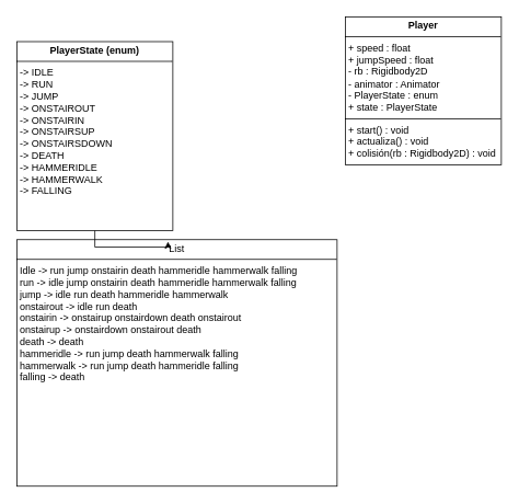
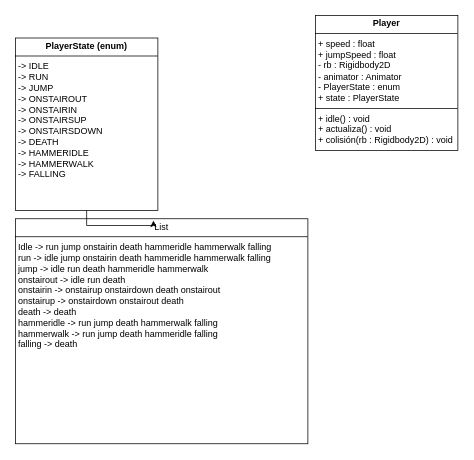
- <mxCell id="3" value="&lt;p style=&quot;margin:0px;margin-top:4px;text-align:center;&quot;&gt;&lt;b&gt;Player&lt;/b&gt;&lt;/p&gt;&lt;hr size=&quot;1&quot; style=&quot;border-style:solid;&quot;&gt;&lt;p style=&quot;margin:0px;margin-left:4px;&quot;&gt;+ speed : float&lt;/p&gt;&lt;p style=&quot;margin:0px;margin-left:4px;&quot;&gt;+ jumpSpeed : float&lt;br&gt;- rb : Rigidbody2D&lt;/p&gt;&lt;p style=&quot;margin:0px;margin-left:4px;&quot;&gt;- animator : Animator&lt;/p&gt;&lt;p style=&quot;margin:0px;margin-left:4px;&quot;&gt;- PlayerState : enum&lt;/p&gt;&lt;p style=&quot;margin:0px;margin-left:4px;&quot;&gt;+ state : PlayerState&lt;/p&gt;&lt;hr size=&quot;1&quot; style=&quot;border-style:solid;&quot;&gt;&lt;p style=&quot;margin:0px;margin-left:4px;&quot;&gt;+ start() : void&lt;/p&gt;&lt;p style=&quot;margin:0px;margin-left:4px;&quot;&gt;+ actualiza() : void&lt;/p&gt;&lt;p style=&quot;margin:0px;margin-left:4px;&quot;&gt;+ colisión(rb : Rigidbody2D) : void&lt;/p&gt;" style="verticalAlign=top;align=left;overflow=fill;html=1;whiteSpace=wrap;" vertex="1" parent="1"><mxGeometry x="420" y="20" width="190" height="180" as="geometry" /></mxCell>
+ <mxCell id="3" value="&lt;p style=&quot;margin:0px;margin-top:4px;text-align:center;&quot;&gt;&lt;b&gt;Player&lt;/b&gt;&lt;/p&gt;&lt;hr size=&quot;1&quot; style=&quot;border-style:solid;&quot;&gt;&lt;p style=&quot;margin:0px;margin-left:4px;&quot;&gt;+ speed : float&lt;/p&gt;&lt;p style=&quot;margin:0px;margin-left:4px;&quot;&gt;+ jumpSpeed : float&lt;br&gt;- rb : Rigidbody2D&lt;/p&gt;&lt;p style=&quot;margin:0px;margin-left:4px;&quot;&gt;- animator : Animator&lt;/p&gt;&lt;p style=&quot;margin:0px;margin-left:4px;&quot;&gt;- PlayerState : enum&lt;/p&gt;&lt;p style=&quot;margin:0px;margin-left:4px;&quot;&gt;+ state : PlayerState&lt;/p&gt;&lt;hr size=&quot;1&quot; style=&quot;border-style:solid;&quot;&gt;&lt;p style=&quot;margin:0px;margin-left:4px;&quot;&gt;+ idle() : void&lt;/p&gt;&lt;p style=&quot;margin:0px;margin-left:4px;&quot;&gt;+ actualiza() : void&lt;/p&gt;&lt;p style=&quot;margin:0px;margin-left:4px;&quot;&gt;+ colisión(rb : Rigidbody2D) : void&lt;/p&gt;" style="verticalAlign=top;align=left;overflow=fill;html=1;whiteSpace=wrap;" vertex="1" parent="1"><mxGeometry x="420" y="20" width="190" height="180" as="geometry" /></mxCell>
